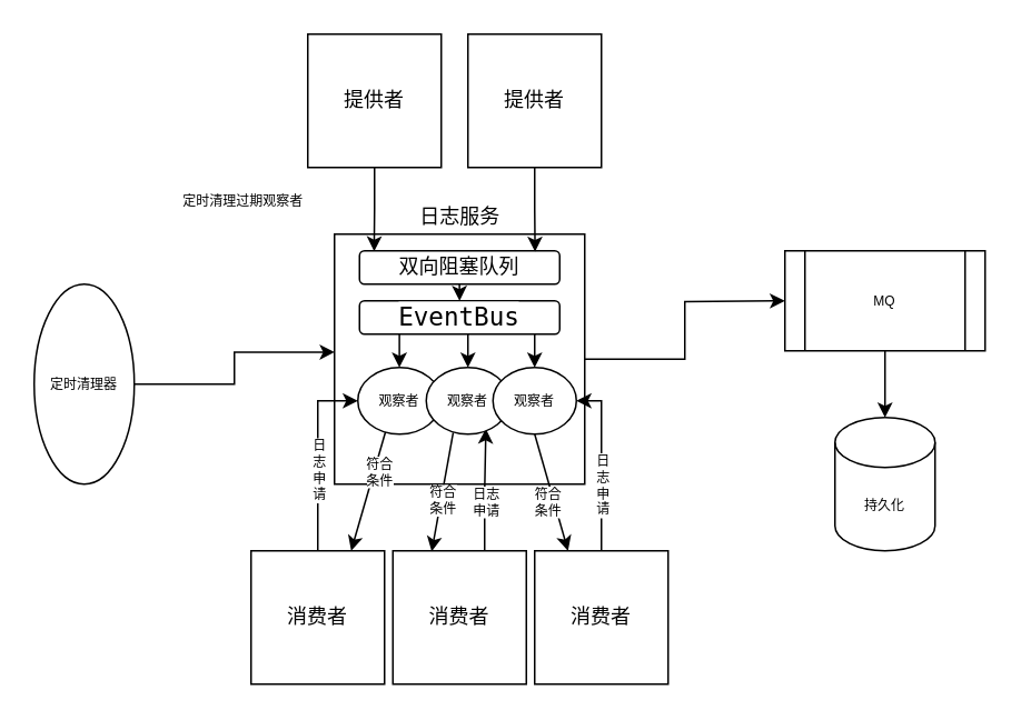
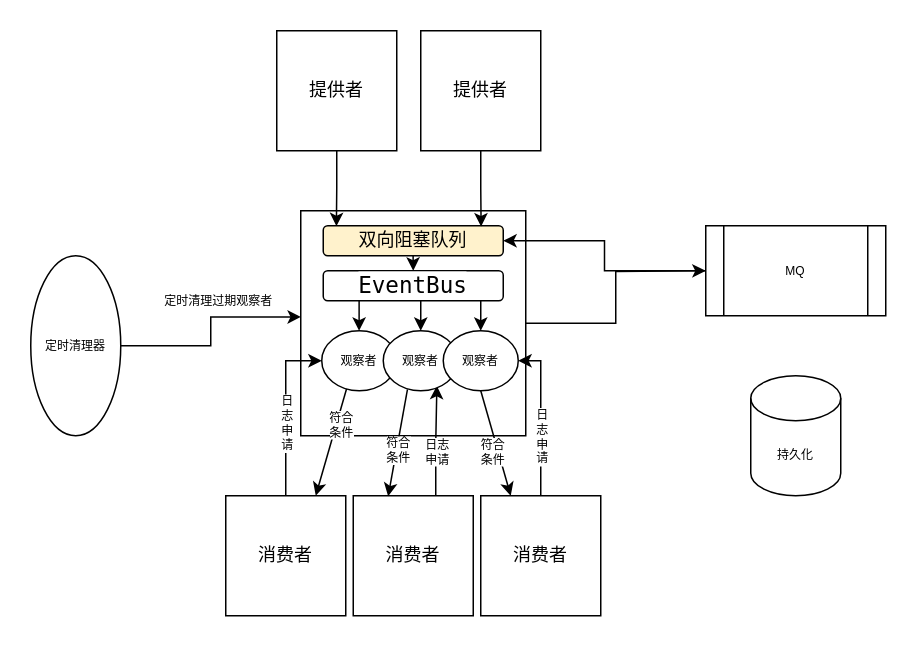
- <mxCell id="34" value="&lt;span style=&quot;background-color: rgb(255, 255, 255);&quot;&gt;定时清理过期观察者&lt;/span&gt;" style="text;html=1;align=center;verticalAlign=middle;resizable=0;points=[];autosize=1;strokeColor=none;fillColor=none;fontSize=8;" vertex="1" parent="1"><mxGeometry x="100" y="110" width="90" height="20" as="geometry" /></mxCell>
+ <mxCell id="34" value="&lt;span style=&quot;background-color: rgb(255, 255, 255);&quot;&gt;定时清理过期观察者&lt;/span&gt;" style="text;html=1;align=center;verticalAlign=middle;resizable=0;points=[];autosize=1;strokeColor=none;fillColor=none;fontSize=8;" vertex="1" parent="1"><mxGeometry x="100" y="190" width="90" height="20" as="geometry" /></mxCell>
- <mxCell id="9" value="日志服务" style="text;html=1;align=center;verticalAlign=middle;resizable=0;points=[];autosize=1;strokeColor=none;fillColor=none;" vertex="1" parent="1"><mxGeometry x="245" y="120" width="60" height="20" as="geometry" /></mxCell>
- <mxCell id="10" value="双向阻塞队列" style="rounded=1;whiteSpace=wrap;html=1;" vertex="1" parent="1"><mxGeometry x="215" y="150" width="120" height="20" as="geometry" /></mxCell>
+ <mxCell id="10" value="双向阻塞队列" style="rounded=1;whiteSpace=wrap;html=1;fillColor=#fff2cc;" vertex="1" parent="1"><mxGeometry x="215" y="150" width="120" height="20" as="geometry" /></mxCell>
- <mxCell id="25" style="edgeStyle=orthogonalEdgeStyle;rounded=0;orthogonalLoop=1;jettySize=auto;html=1;fontSize=8;" edge="1" parent="1" source="26" target="27"><mxGeometry relative="1" as="geometry" /></mxCell>
+ <mxCell id="25" style="edgeStyle=orthogonalEdgeStyle;rounded=0;orthogonalLoop=1;jettySize=auto;html=1;fontSize=8;" edge="1" parent="1" source="26" target="10"><mxGeometry relative="1" as="geometry" /></mxCell>
